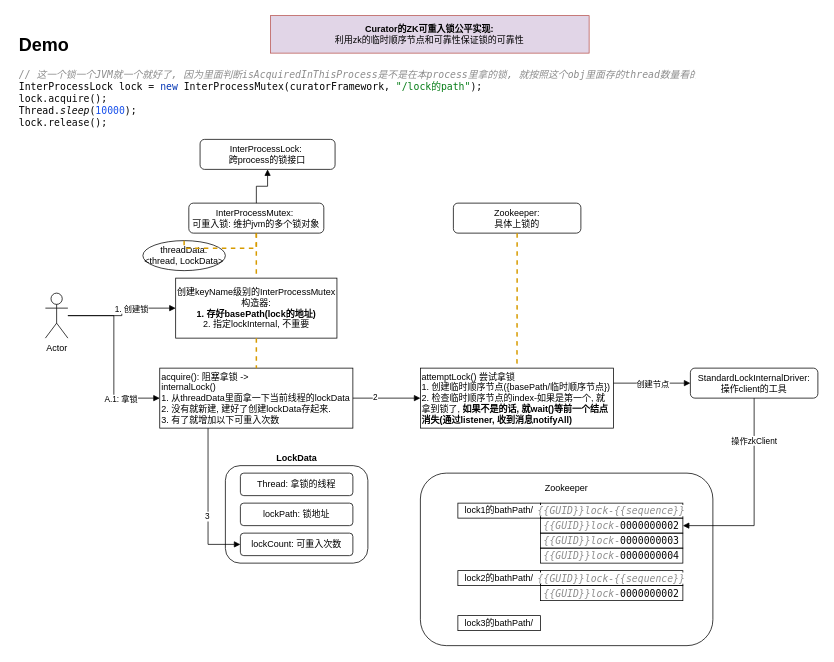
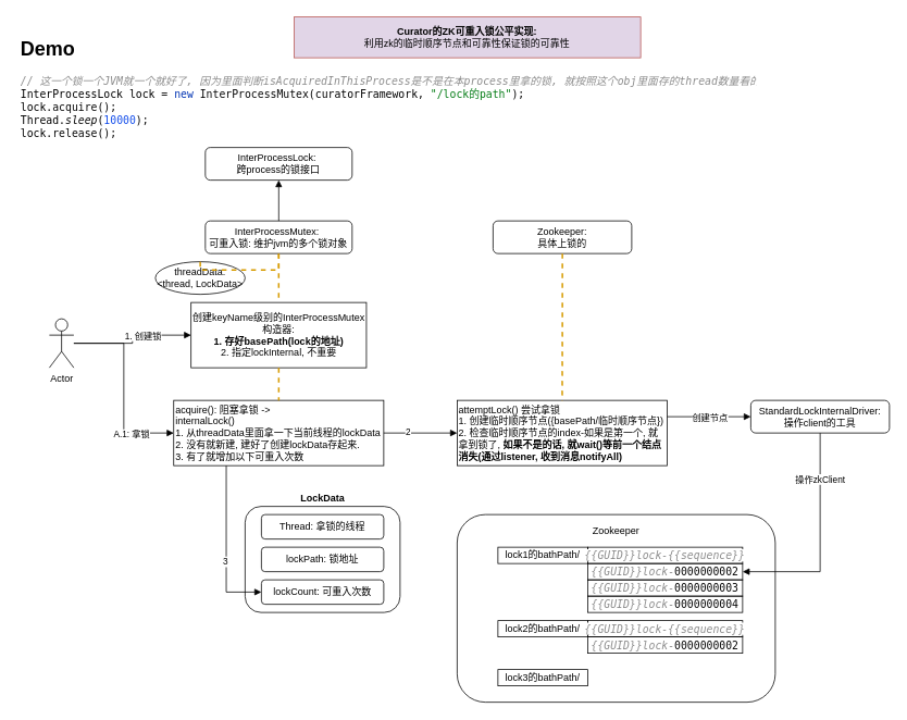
- <mxCell id="36" value="InterProcessLock:&amp;nbsp;&lt;br&gt;跨process的锁接口" style="rounded=1;whiteSpace=wrap;html=1;fillColor=none;" parent="1" vertex="1"><mxGeometry x="266.25" y="185" width="180" height="40" as="geometry" /></mxCell>
+ <mxCell id="36" value="InterProcessLock:&amp;nbsp;&lt;br&gt;跨process的锁接口" style="rounded=1;whiteSpace=wrap;html=1;fillColor=none;" parent="1" vertex="1"><mxGeometry x="251.25" y="180" width="180" height="40" as="geometry" /></mxCell>
